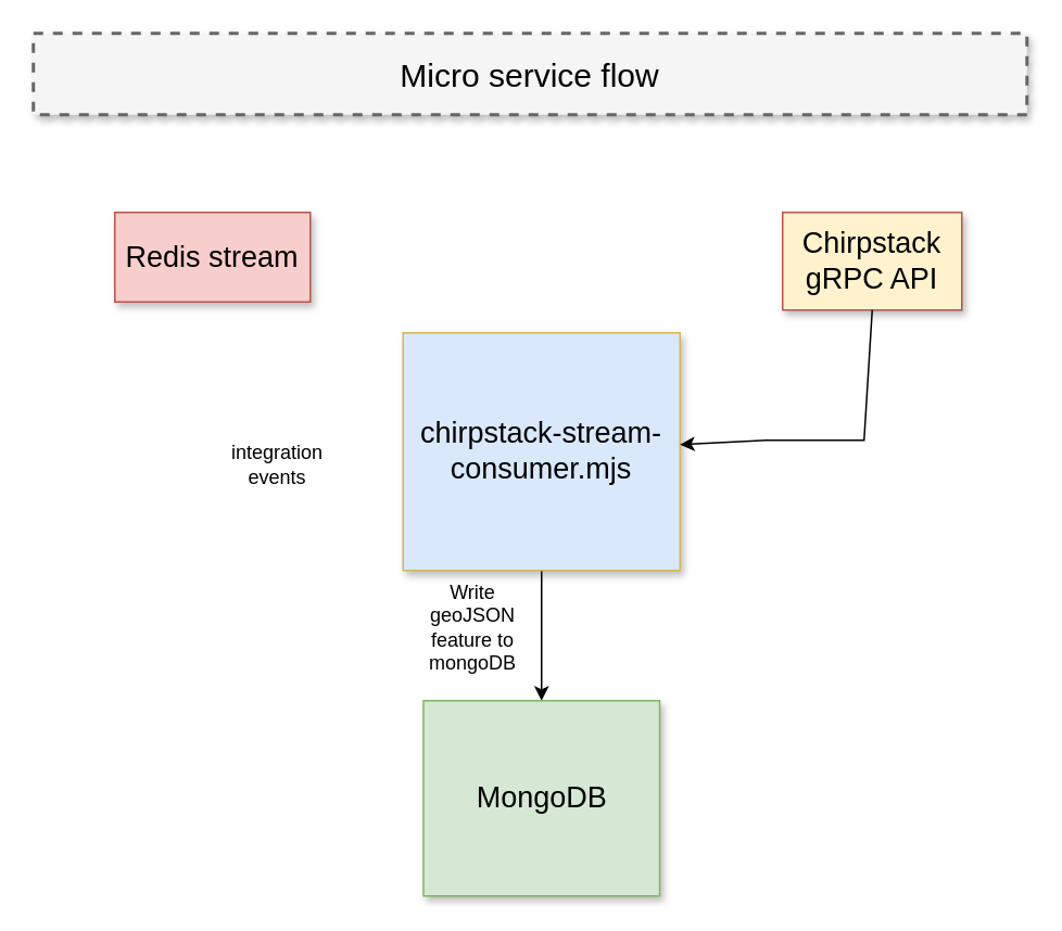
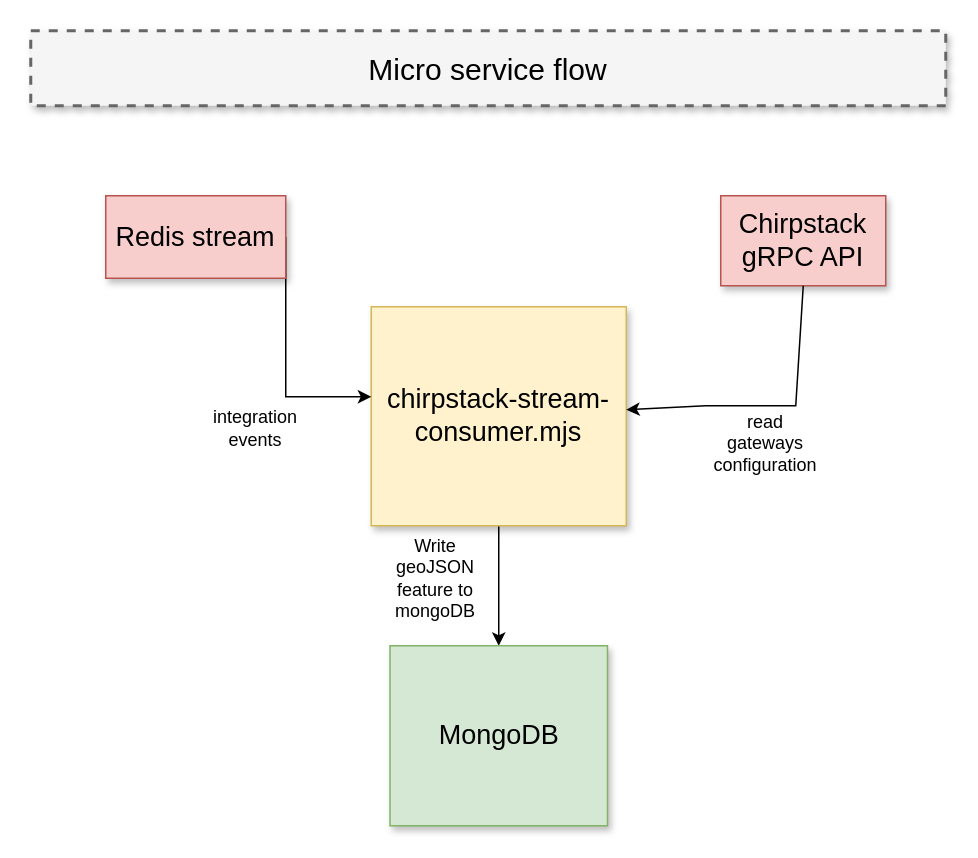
- <mxCell id="5" value="&lt;div&gt;Chirpstack&lt;/div&gt;&lt;div&gt;gRPC API&lt;br&gt;&lt;/div&gt;" style="whiteSpace=wrap;html=1;shadow=1;fontSize=18;fillColor=#fff2cc;strokeColor=#b85450;" parent="1" vertex="1"><mxGeometry x="480" y="130" width="110" height="60" as="geometry" /></mxCell>
+ <mxCell id="5" value="&lt;div&gt;Chirpstack&lt;/div&gt;&lt;div&gt;gRPC API&lt;br&gt;&lt;/div&gt;" style="whiteSpace=wrap;html=1;shadow=1;fontSize=18;fillColor=#f8cecc;strokeColor=#b85450;" parent="1" vertex="1"><mxGeometry x="480" y="130" width="110" height="60" as="geometry" /></mxCell>
+ <mxCell id="6" style="edgeStyle=elbowEdgeStyle;rounded=0;html=1;startArrow=none;startFill=0;jettySize=auto;orthogonalLoop=1;fontSize=18;elbow=vertical;exitX=1;exitY=0.5;exitDx=0;exitDy=0;" parent="1" source="7" target="4" edge="1"><mxGeometry relative="1" as="geometry"><Array as="points"><mxPoint x="217" y="264" /></Array></mxGeometry></mxCell>
- <mxCell id="4" value="chirpstack-stream-consumer.mjs" style="whiteSpace=wrap;html=1;shadow=1;fontSize=18;fillColor=#dae8fc;strokeColor=#d6b656;" parent="1" vertex="1"><mxGeometry x="247" y="204" width="170" height="146" as="geometry" /></mxCell>
+ <mxCell id="4" value="chirpstack-stream-consumer.mjs" style="whiteSpace=wrap;html=1;shadow=1;fontSize=18;fillColor=#fff2cc;strokeColor=#d6b656;" parent="1" vertex="1"><mxGeometry x="247" y="204" width="170" height="146" as="geometry" /></mxCell>
+ <mxCell id="11" value="read gateways configuration" style="text;html=1;align=center;verticalAlign=middle;whiteSpace=wrap;rounded=0;" vertex="1" parent="1"><mxGeometry x="480" y="280" width="60" height="30" as="geometry" /></mxCell>
